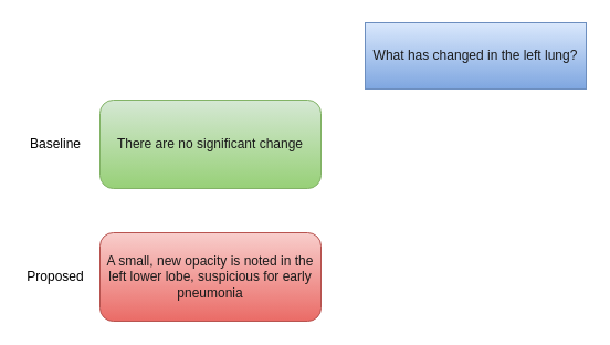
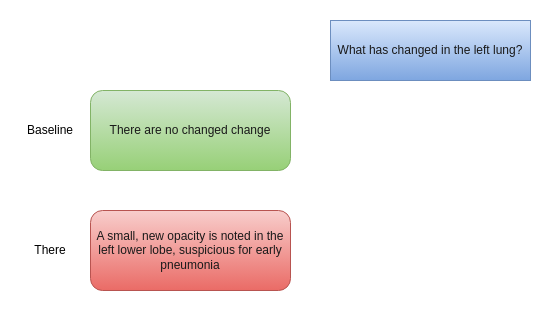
- <mxCell id="2" value="&lt;br&gt;&lt;div&gt;There are no significant change&lt;br&gt;&lt;br&gt;&lt;/div&gt;" style="rounded=1;whiteSpace=wrap;html=1;fillColor=#d5e8d4;gradientColor=#97d077;strokeColor=#82b366;fontColor=#1A1A1A;" vertex="1" parent="1"><mxGeometry x="90" y="90" width="200" height="80" as="geometry" /></mxCell>
+ <mxCell id="2" value="&lt;br&gt;&lt;div&gt;There are no changed change&lt;br&gt;&lt;br&gt;&lt;/div&gt;" style="rounded=1;whiteSpace=wrap;html=1;fillColor=#d5e8d4;gradientColor=#97d077;strokeColor=#82b366;fontColor=#1A1A1A;" vertex="1" parent="1"><mxGeometry x="90" y="90" width="200" height="80" as="geometry" /></mxCell>
- <mxCell id="5" value="Proposed" style="text;html=1;align=center;verticalAlign=middle;whiteSpace=wrap;rounded=0;" vertex="1" parent="1"><mxGeometry x="20" y="235" width="60" height="30" as="geometry" /></mxCell>
+ <mxCell id="5" value="There" style="text;html=1;align=center;verticalAlign=middle;whiteSpace=wrap;rounded=0;" vertex="1" parent="1"><mxGeometry x="20" y="235" width="60" height="30" as="geometry" /></mxCell>
